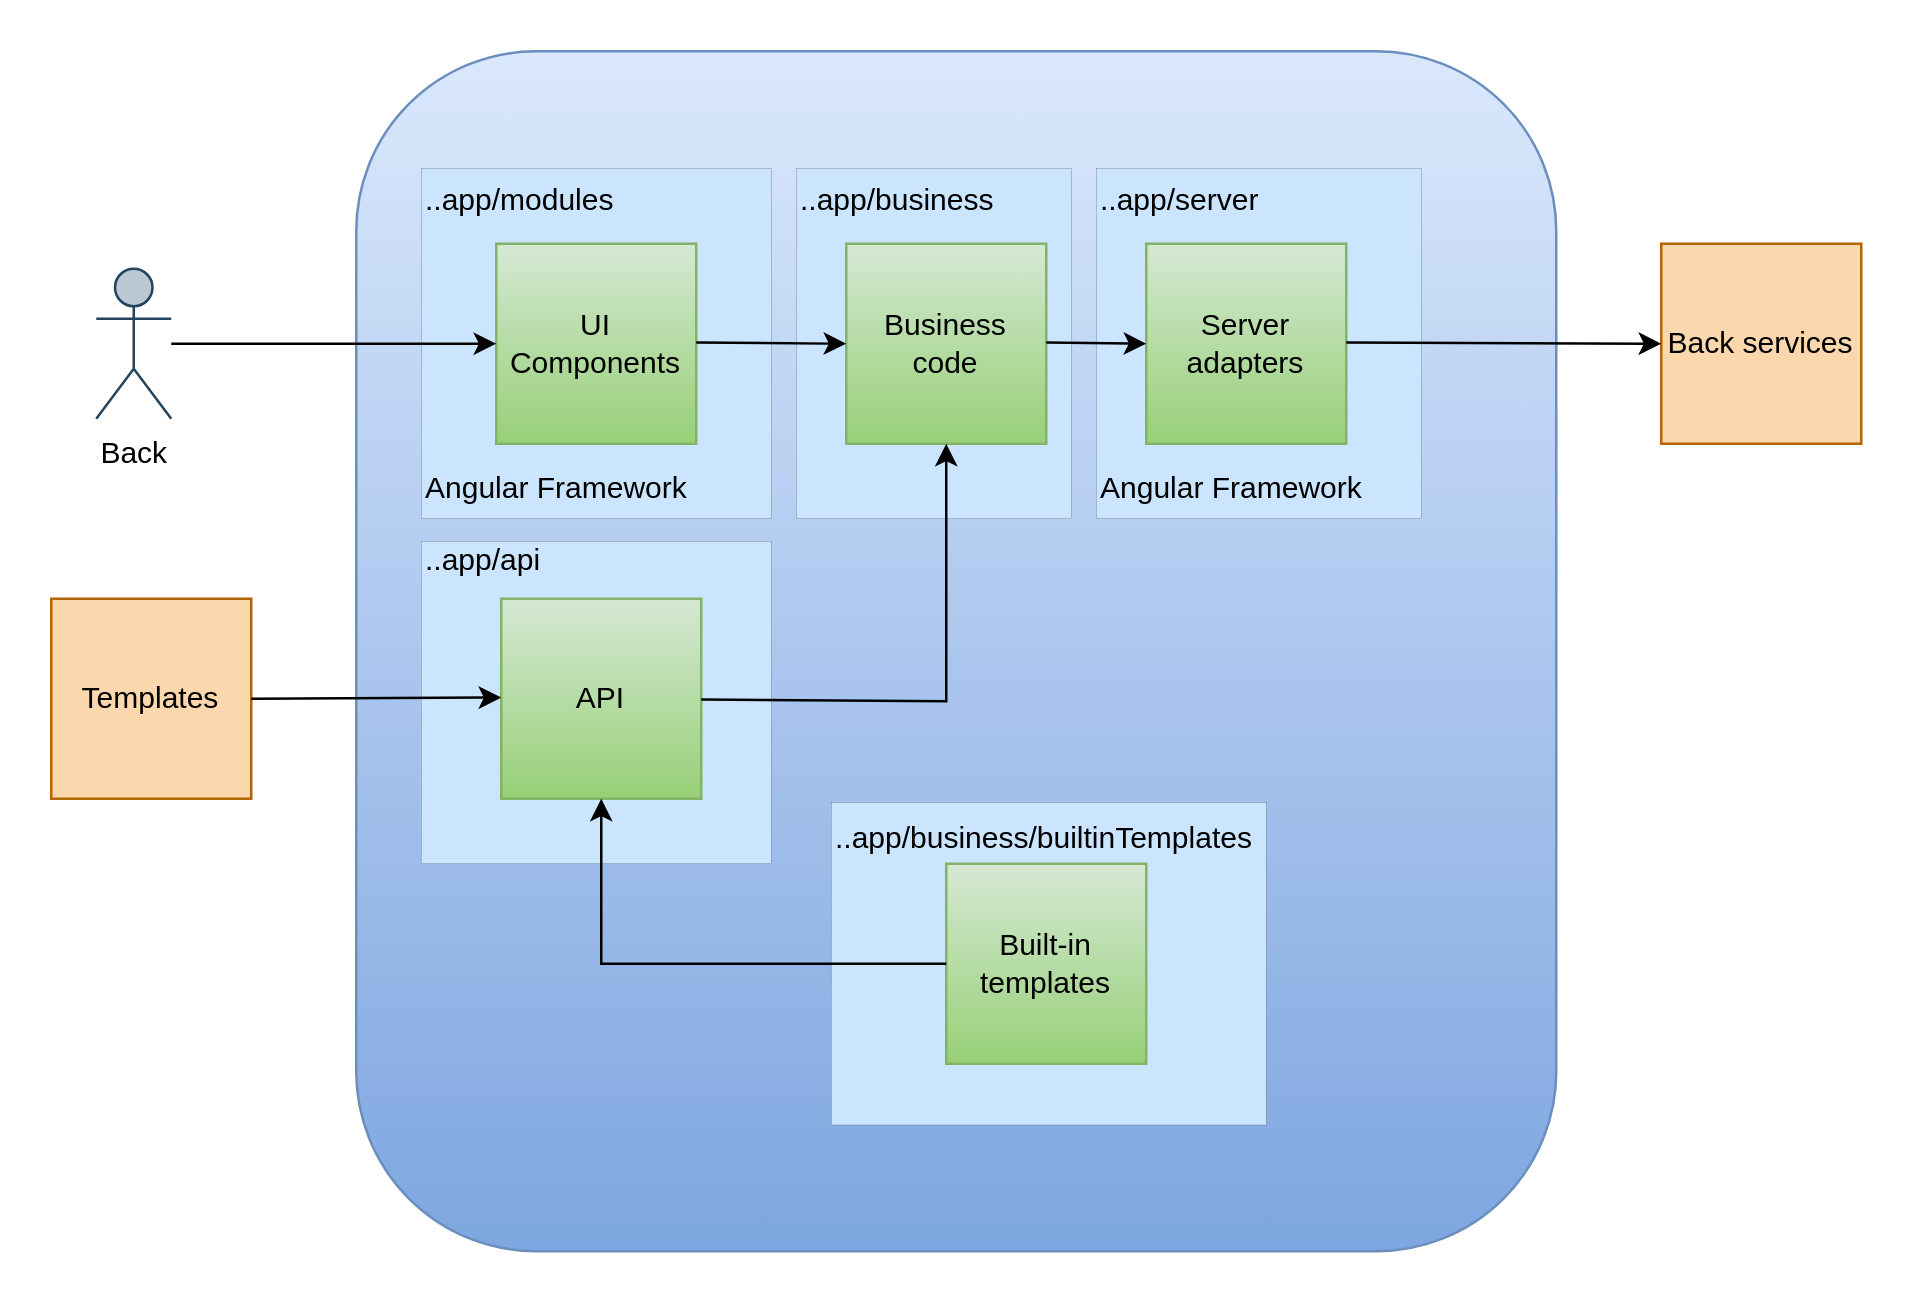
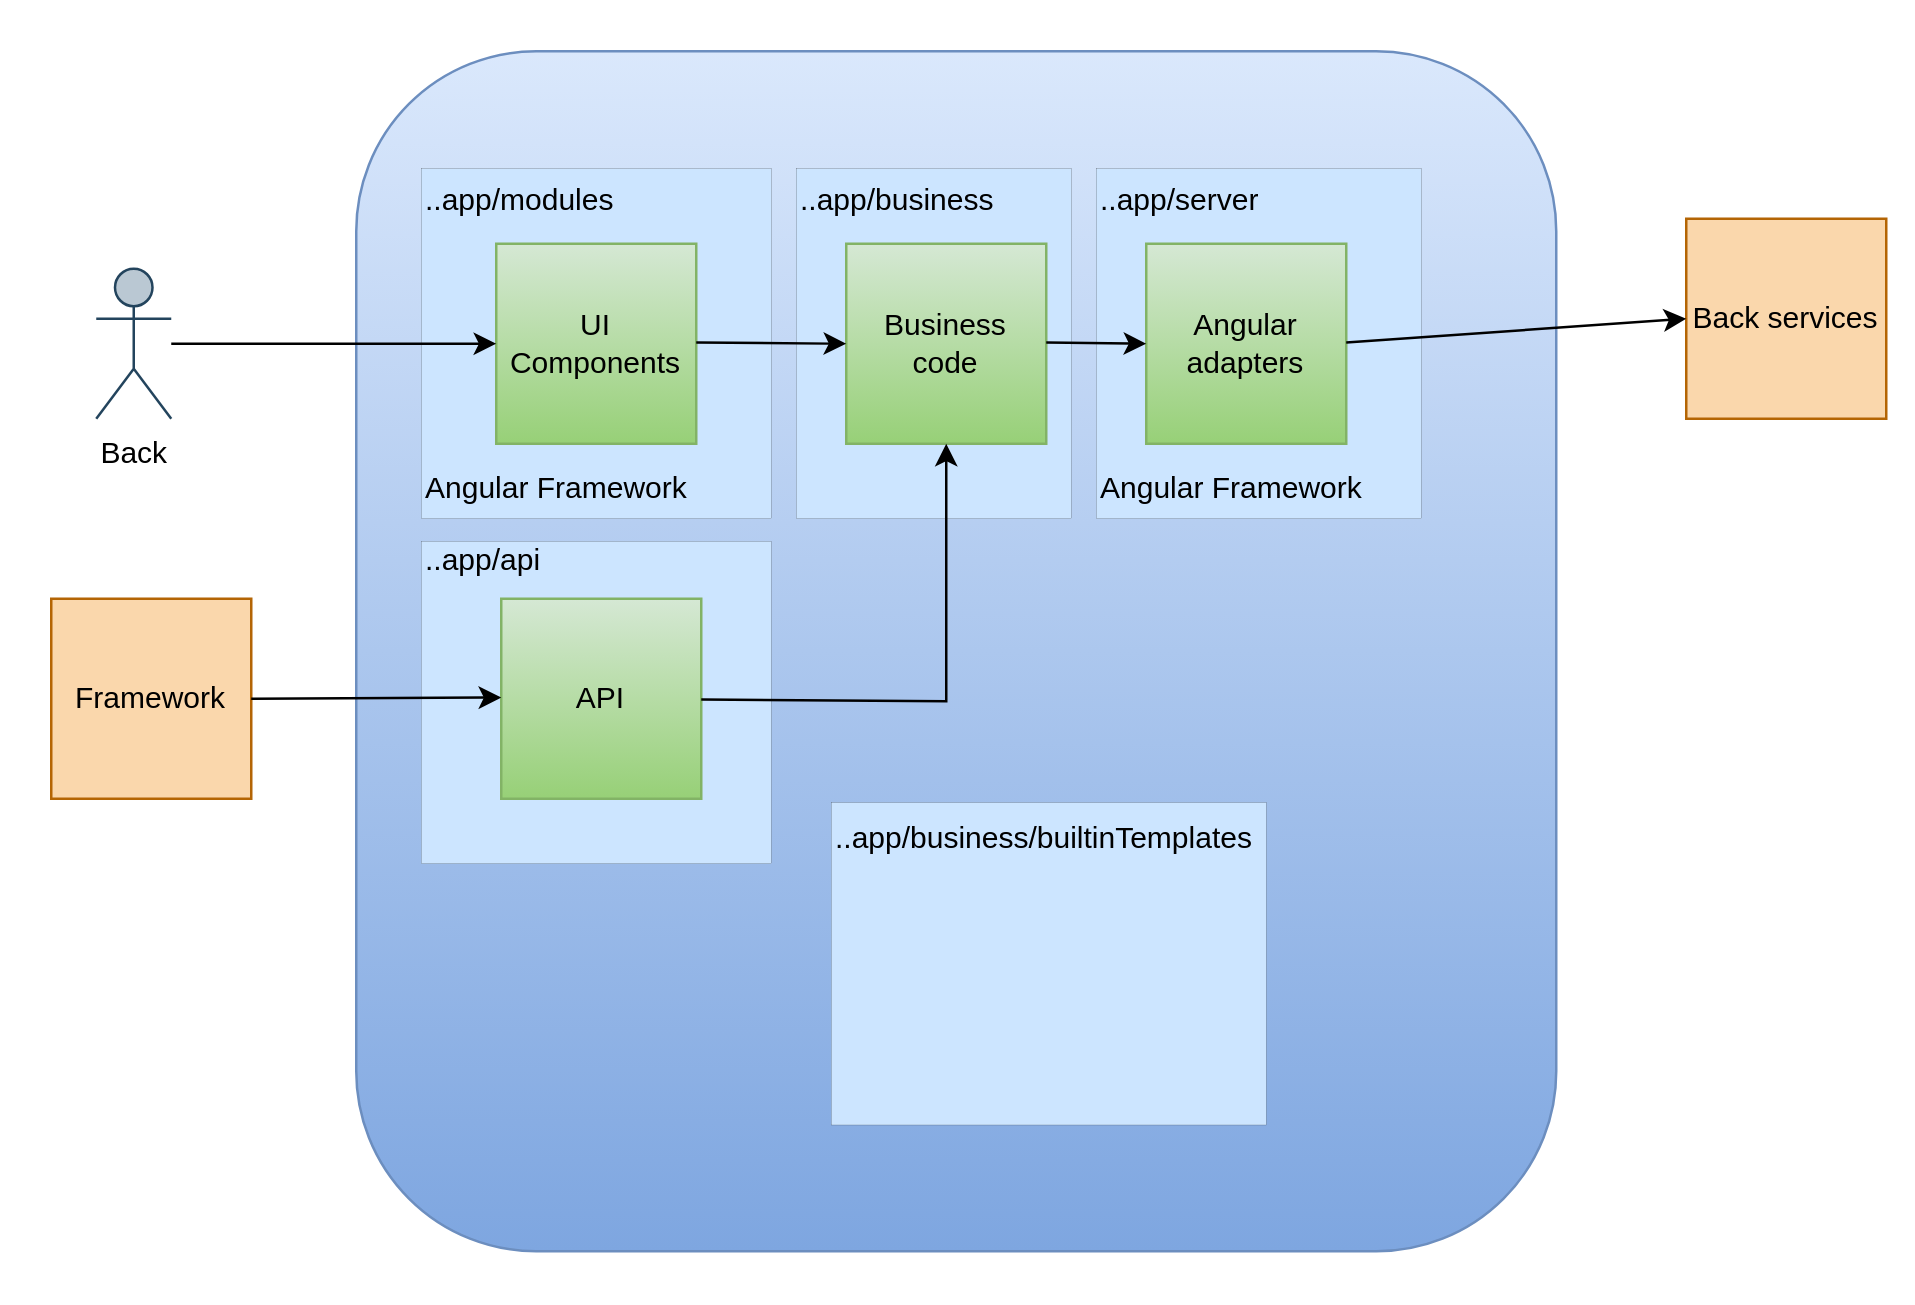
- <mxCell id="9" value="&lt;div&gt;Server adapters&lt;/div&gt;" style="whiteSpace=wrap;html=1;aspect=fixed;fillColor=#d5e8d4;strokeColor=#82b366;gradientColor=#97d077;" parent="1" vertex="1"><mxGeometry x="458" y="97" width="80" height="80" as="geometry" /></mxCell>
+ <mxCell id="9" value="&lt;div&gt;Angular adapters&lt;/div&gt;" style="whiteSpace=wrap;html=1;aspect=fixed;fillColor=#d5e8d4;strokeColor=#82b366;gradientColor=#97d077;" parent="1" vertex="1"><mxGeometry x="458" y="97" width="80" height="80" as="geometry" /></mxCell>
- <mxCell id="10" value="Back services" style="whiteSpace=wrap;html=1;aspect=fixed;fillColor=#fad7ac;strokeColor=#b46504;" parent="1" vertex="1"><mxGeometry x="664" y="97" width="80" height="80" as="geometry" /></mxCell>
+ <mxCell id="10" value="Back services" style="whiteSpace=wrap;html=1;aspect=fixed;fillColor=#fad7ac;strokeColor=#b46504;" parent="1" vertex="1"><mxGeometry x="674" y="87" width="80" height="80" as="geometry" /></mxCell>
- <mxCell id="19" value="Templates" style="whiteSpace=wrap;html=1;aspect=fixed;fillColor=#fad7ac;strokeColor=#b46504;" parent="1" vertex="1"><mxGeometry x="20" y="239" width="80" height="80" as="geometry" /></mxCell>
+ <mxCell id="19" value="Framework" style="whiteSpace=wrap;html=1;aspect=fixed;fillColor=#fad7ac;strokeColor=#b46504;" parent="1" vertex="1"><mxGeometry x="20" y="239" width="80" height="80" as="geometry" /></mxCell>
- <mxCell id="22" value="" style="endArrow=classic;html=1;rounded=0;entryX=0.5;entryY=1;entryDx=0;entryDy=0;exitX=0;exitY=0.5;exitDx=0;exitDy=0;" parent="1" source="21" target="17" edge="1"><mxGeometry width="50" height="50" relative="1" as="geometry"><mxPoint x="290" y="289" as="sourcePoint" /><mxPoint x="388" y="187" as="targetPoint" /><Array as="points"><mxPoint x="240" y="385" /></Array></mxGeometry></mxCell>
- <mxCell id="21" value="Built-in templates" style="whiteSpace=wrap;html=1;aspect=fixed;fillColor=#d5e8d4;strokeColor=#82b366;gradientColor=#97d077;" parent="1" vertex="1"><mxGeometry x="378" y="345" width="80" height="80" as="geometry" /></mxCell>
